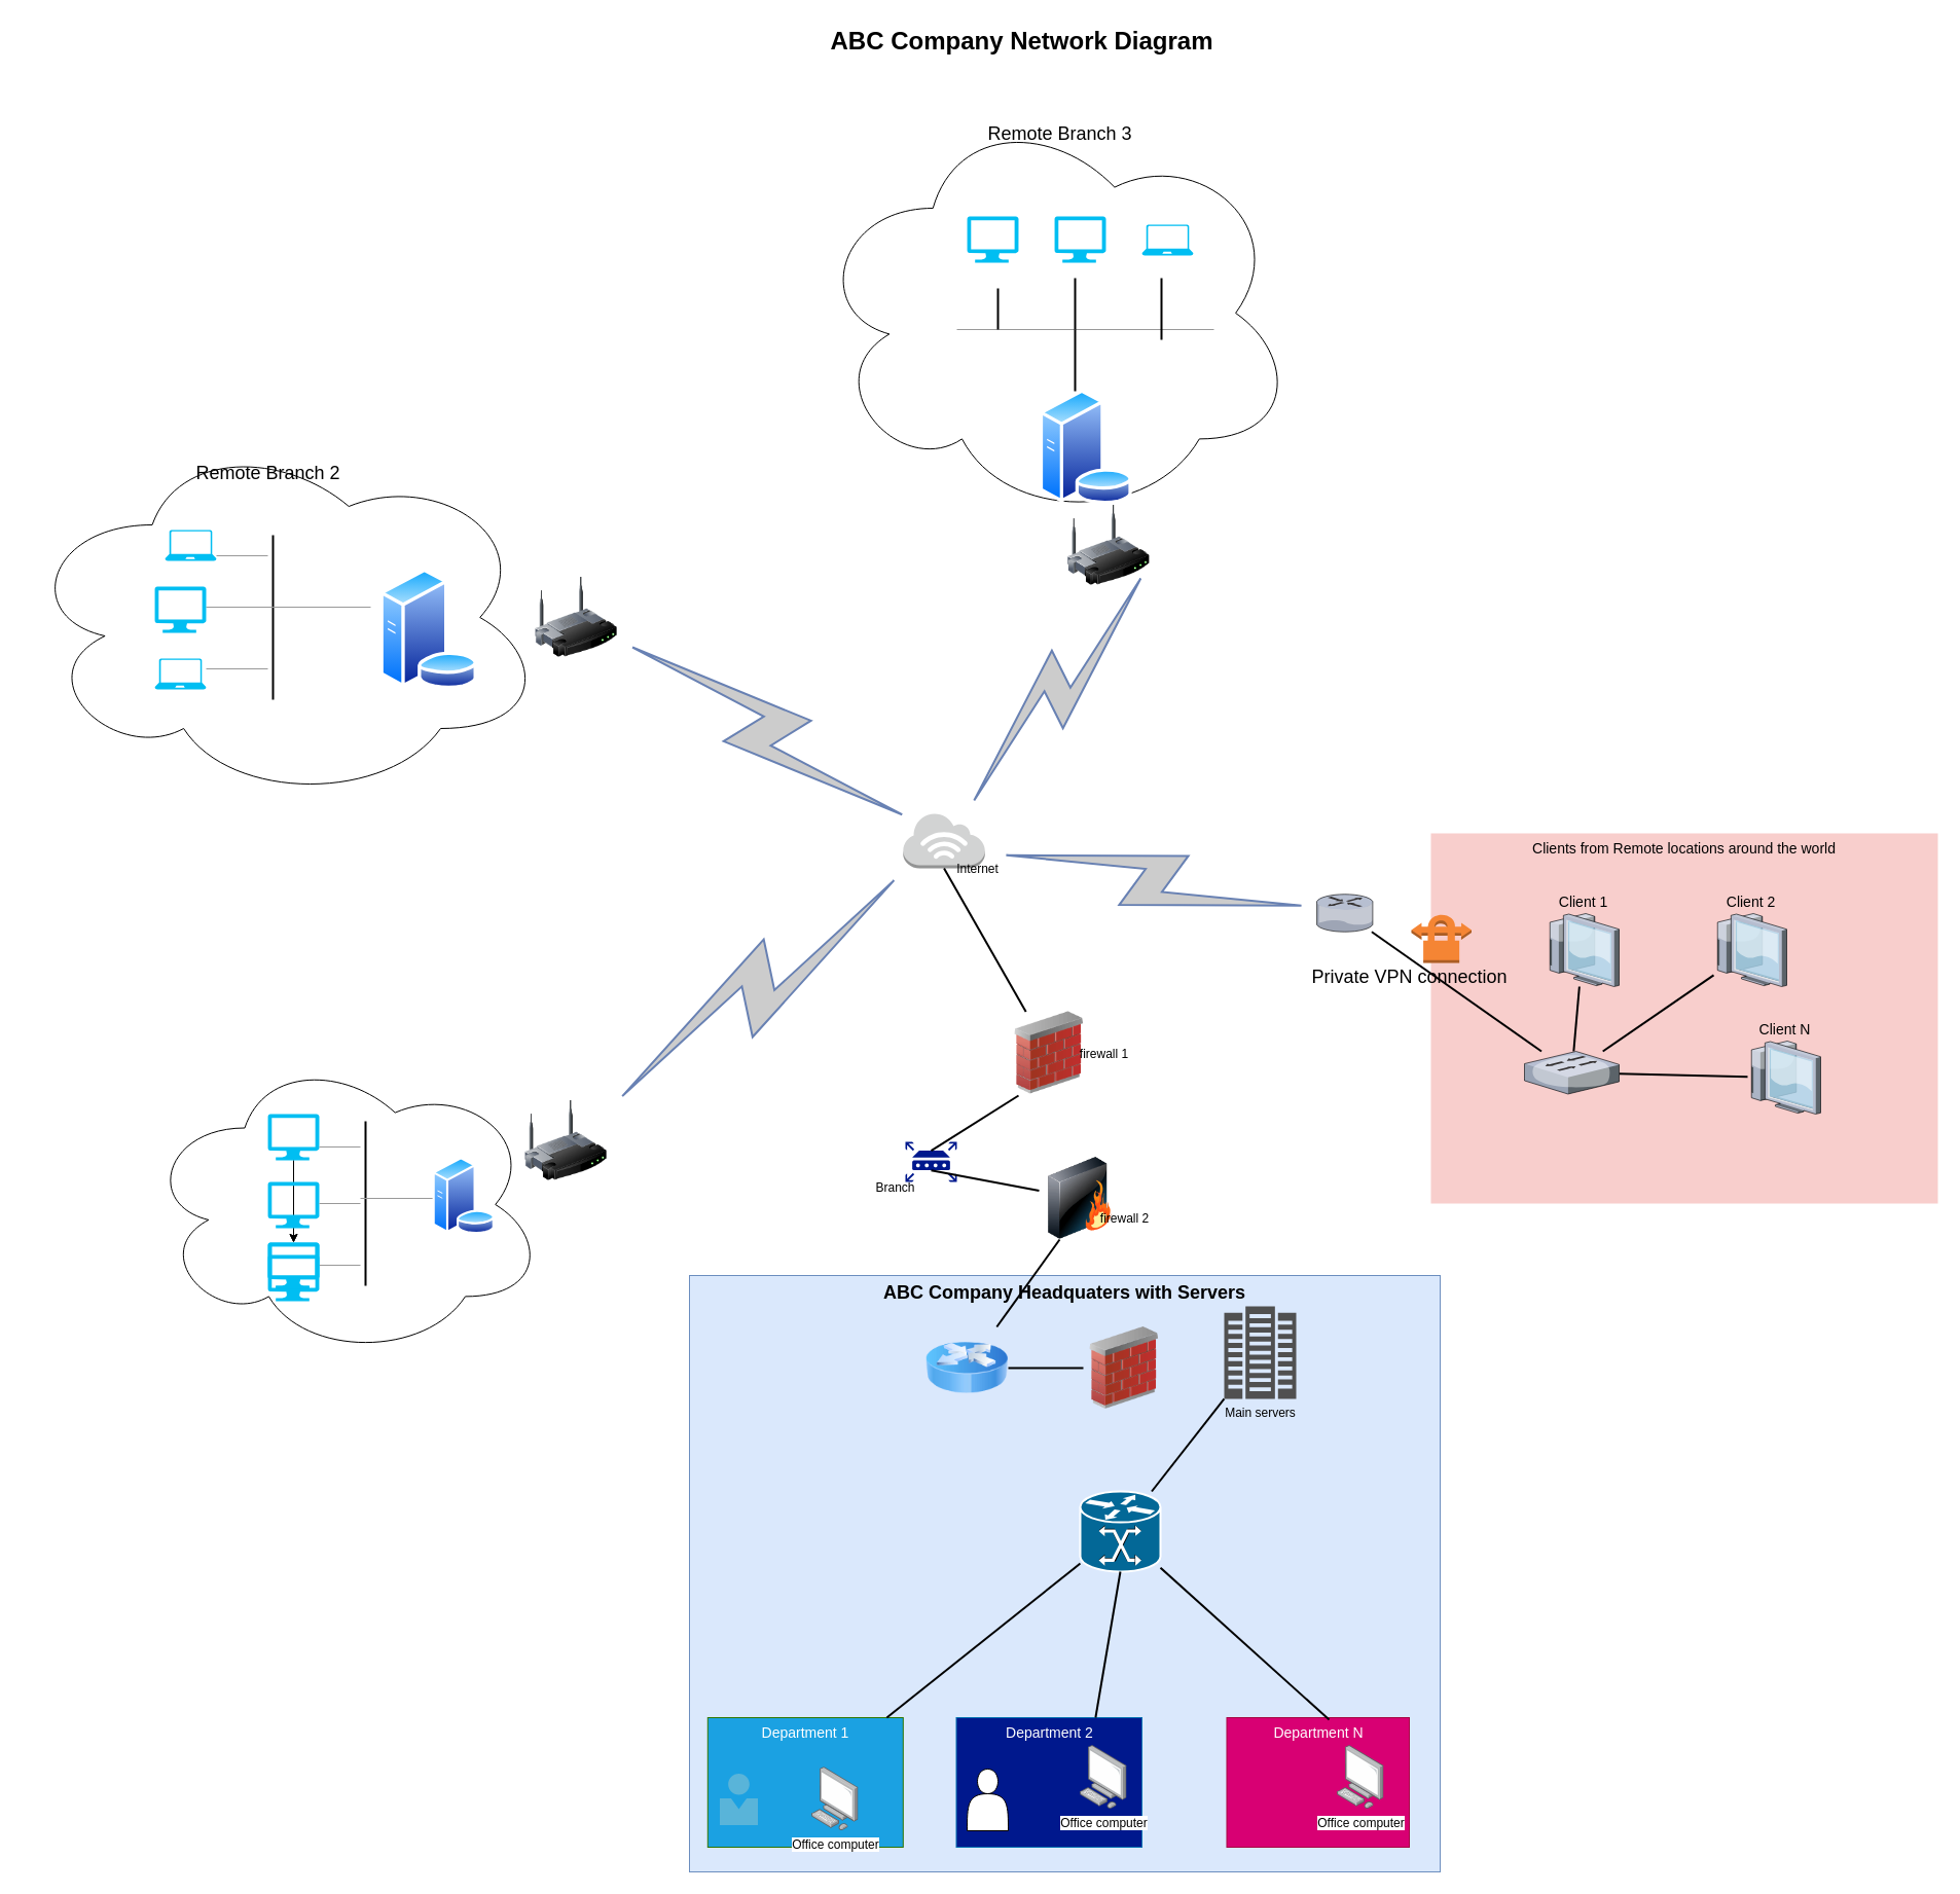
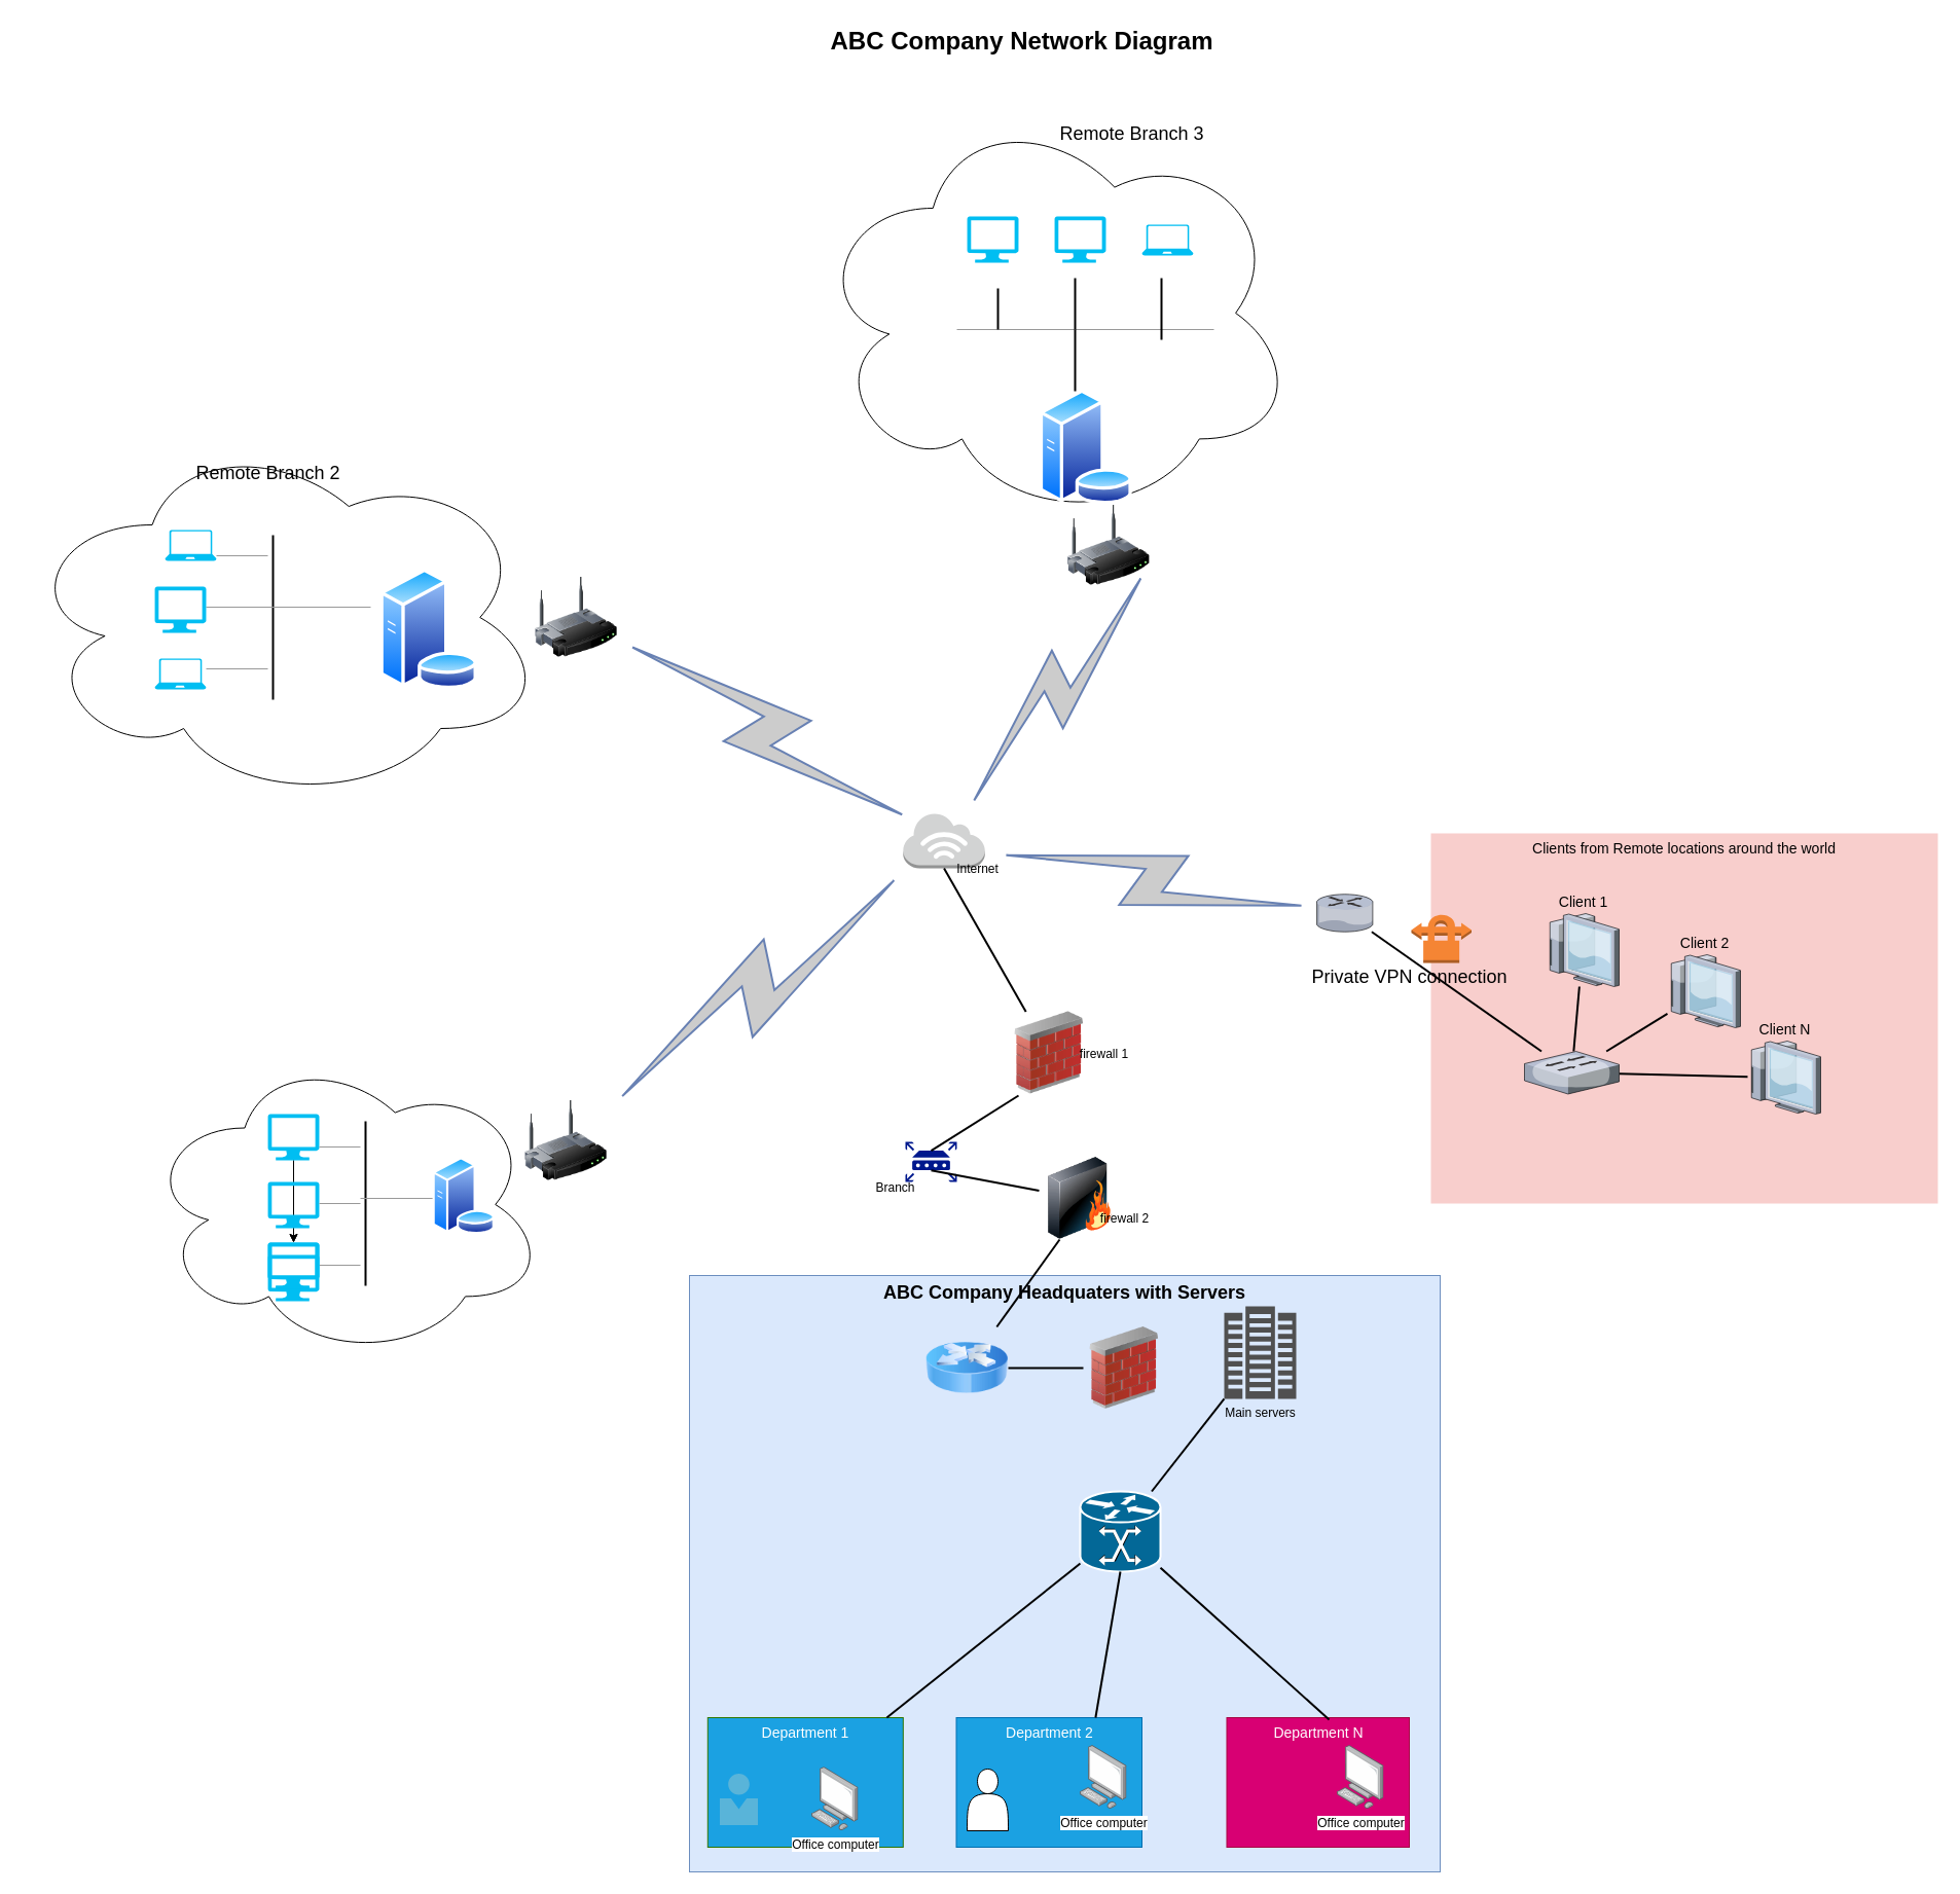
- <mxCell id="85" value="Remote Branch 3" style="text;html=1;align=center;verticalAlign=middle;resizable=0;points=[];autosize=1;strokeColor=none;fillColor=none;fontSize=18;" vertex="1" parent="1"><mxGeometry x="950" y="110" width="160" height="40" as="geometry" /></mxCell>
+ <mxCell id="85" value="Remote Branch 3" style="text;html=1;align=center;verticalAlign=middle;resizable=0;points=[];autosize=1;strokeColor=none;fillColor=none;fontSize=18;" vertex="1" parent="1"><mxGeometry x="1020" y="110" width="160" height="40" as="geometry" /></mxCell>
- <mxCell id="10" value="Client 2&lt;br&gt;" style="verticalLabelPosition=top;aspect=fixed;html=1;verticalAlign=bottom;strokeColor=none;shape=mxgraph.citrix.thin_client;fillColor=#66B2FF;gradientColor=#0066CC;fontSize=14;labelPosition=center;align=center;" vertex="1" parent="1"><mxGeometry x="1666" y="888" width="71" height="71" as="geometry" /></mxCell>
+ <mxCell id="10" value="Client 2&lt;br&gt;" style="verticalLabelPosition=top;aspect=fixed;html=1;verticalAlign=bottom;strokeColor=none;shape=mxgraph.citrix.thin_client;fillColor=#66B2FF;gradientColor=#0066CC;fontSize=14;labelPosition=center;align=center;" vertex="1" parent="1"><mxGeometry x="1621" y="928" width="71" height="71" as="geometry" /></mxCell>
- <mxCell id="31" value="Department 2" style="whiteSpace=wrap;html=1;fillColor=#00188d;fontSize=14;strokeColor=#006EAF;verticalAlign=top;fontColor=#ffffff;" vertex="1" parent="1"><mxGeometry x="929.5" y="1670" width="180.5" height="126" as="geometry" /></mxCell>
+ <mxCell id="31" value="Department 2" style="whiteSpace=wrap;html=1;fillColor=#1ba1e2;fontSize=14;strokeColor=#006EAF;verticalAlign=top;fontColor=#ffffff;" vertex="1" parent="1"><mxGeometry x="929.5" y="1670" width="180.5" height="126" as="geometry" /></mxCell>
